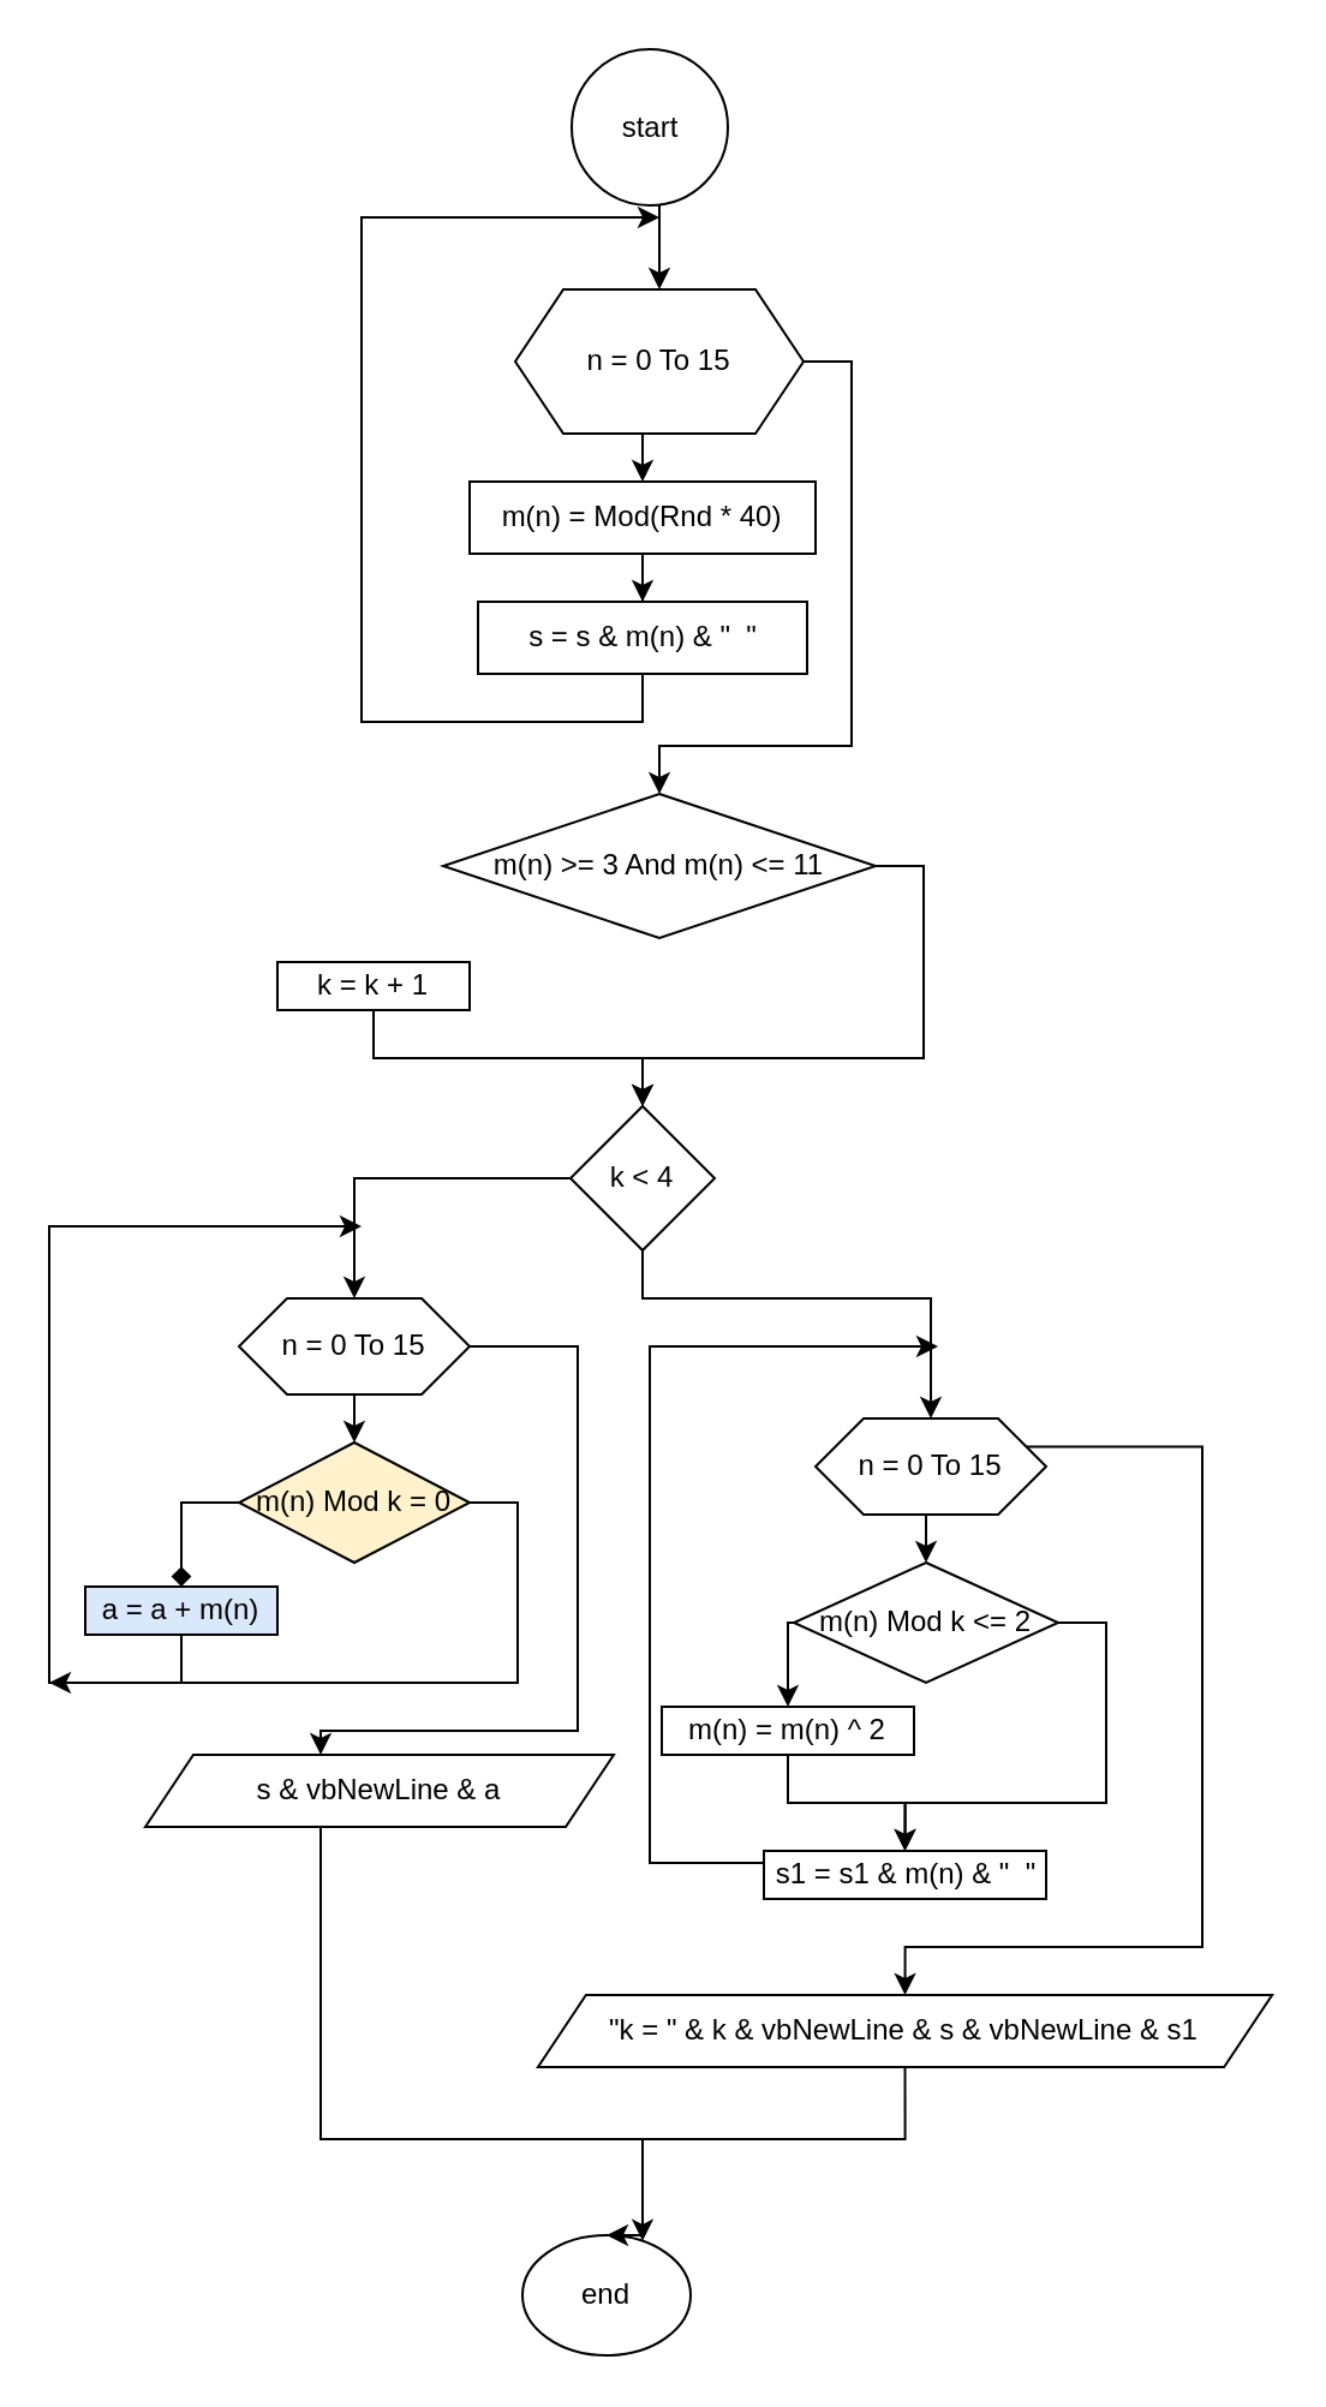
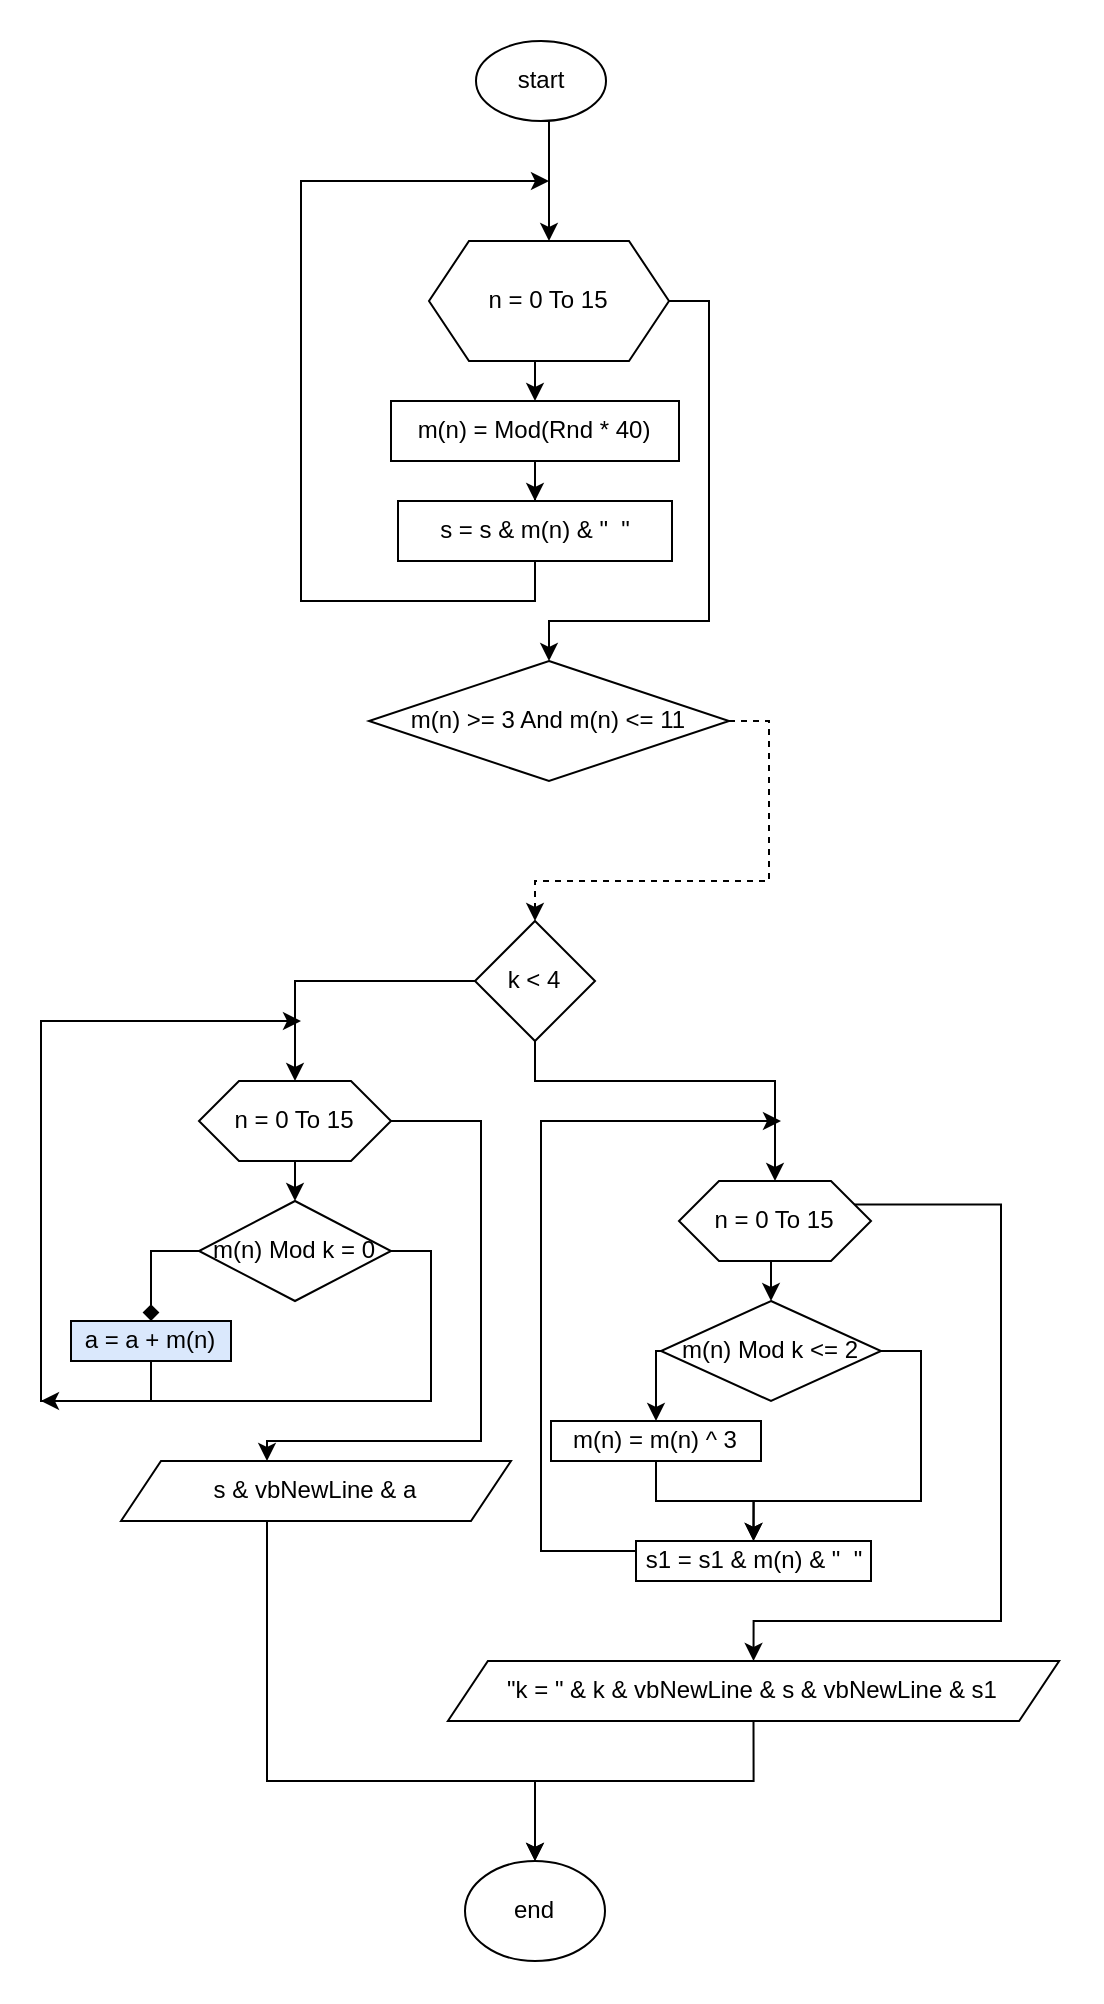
- <mxCell id="11" value="start" style="ellipse;whiteSpace=wrap;html=1;" vertex="1" parent="1"><mxGeometry x="237.5" y="20" width="65" height="65" as="geometry" /></mxCell>
+ <mxCell id="11" value="start" style="ellipse;whiteSpace=wrap;html=1;" vertex="1" parent="1"><mxGeometry x="237.5" y="20" width="65" height="40" as="geometry" /></mxCell>
- <mxCell id="16" value="k = k + 1" style="rounded=0;whiteSpace=wrap;html=1;" vertex="1" parent="1"><mxGeometry x="115" y="400" width="80" height="20" as="geometry" /></mxCell>
- <mxCell id="15" style="edgeStyle=orthogonalEdgeStyle;rounded=0;orthogonalLoop=1;jettySize=auto;html=1;exitX=0.5;exitY=1;exitDx=0;exitDy=0;entryX=0.5;entryY=0;entryDx=0;entryDy=0;" edge="1" parent="1" source="16" target="19"><mxGeometry relative="1" as="geometry" /></mxCell>
- <mxCell id="13" style="edgeStyle=orthogonalEdgeStyle;rounded=0;orthogonalLoop=1;jettySize=auto;html=1;exitX=1;exitY=0.5;exitDx=0;exitDy=0;" edge="1" parent="1" source="14" target="19"><mxGeometry relative="1" as="geometry"><Array as="points"><mxPoint x="384" y="360" /><mxPoint x="384" y="440" /><mxPoint x="267" y="440" /></Array></mxGeometry></mxCell>
+ <mxCell id="13" style="edgeStyle=orthogonalEdgeStyle;rounded=0;orthogonalLoop=1;jettySize=auto;html=1;exitX=1;exitY=0.5;exitDx=0;exitDy=0;dashed=1;" edge="1" parent="1" source="14" target="19"><mxGeometry relative="1" as="geometry"><Array as="points"><mxPoint x="384" y="360" /><mxPoint x="384" y="440" /><mxPoint x="267" y="440" /></Array></mxGeometry></mxCell>
- <mxCell id="25" value="m(n) Mod k = 0" style="rhombus;whiteSpace=wrap;html=1;fillColor=#fff2cc;" vertex="1" parent="1"><mxGeometry x="99" y="600" width="96" height="50" as="geometry" /></mxCell>
+ <mxCell id="25" value="m(n) Mod k = 0" style="rhombus;whiteSpace=wrap;html=1;" vertex="1" parent="1"><mxGeometry x="99" y="600" width="96" height="50" as="geometry" /></mxCell>
- <mxCell id="37" value="m(n) = m(n) ^ 2" style="rounded=0;whiteSpace=wrap;html=1;" vertex="1" parent="1"><mxGeometry x="275" y="710" width="105" height="20" as="geometry" /></mxCell>
+ <mxCell id="37" value="m(n) = m(n) ^ 3" style="rounded=0;whiteSpace=wrap;html=1;" vertex="1" parent="1"><mxGeometry x="275" y="710" width="105" height="20" as="geometry" /></mxCell>
- <mxCell id="12" value="end" style="ellipse;whiteSpace=wrap;html=1;" vertex="1" parent="1"><mxGeometry x="217" y="930" width="70" height="50" as="geometry" /></mxCell>
+ <mxCell id="12" value="end" style="ellipse;whiteSpace=wrap;html=1;" vertex="1" parent="1"><mxGeometry x="232" y="930" width="70" height="50" as="geometry" /></mxCell>
